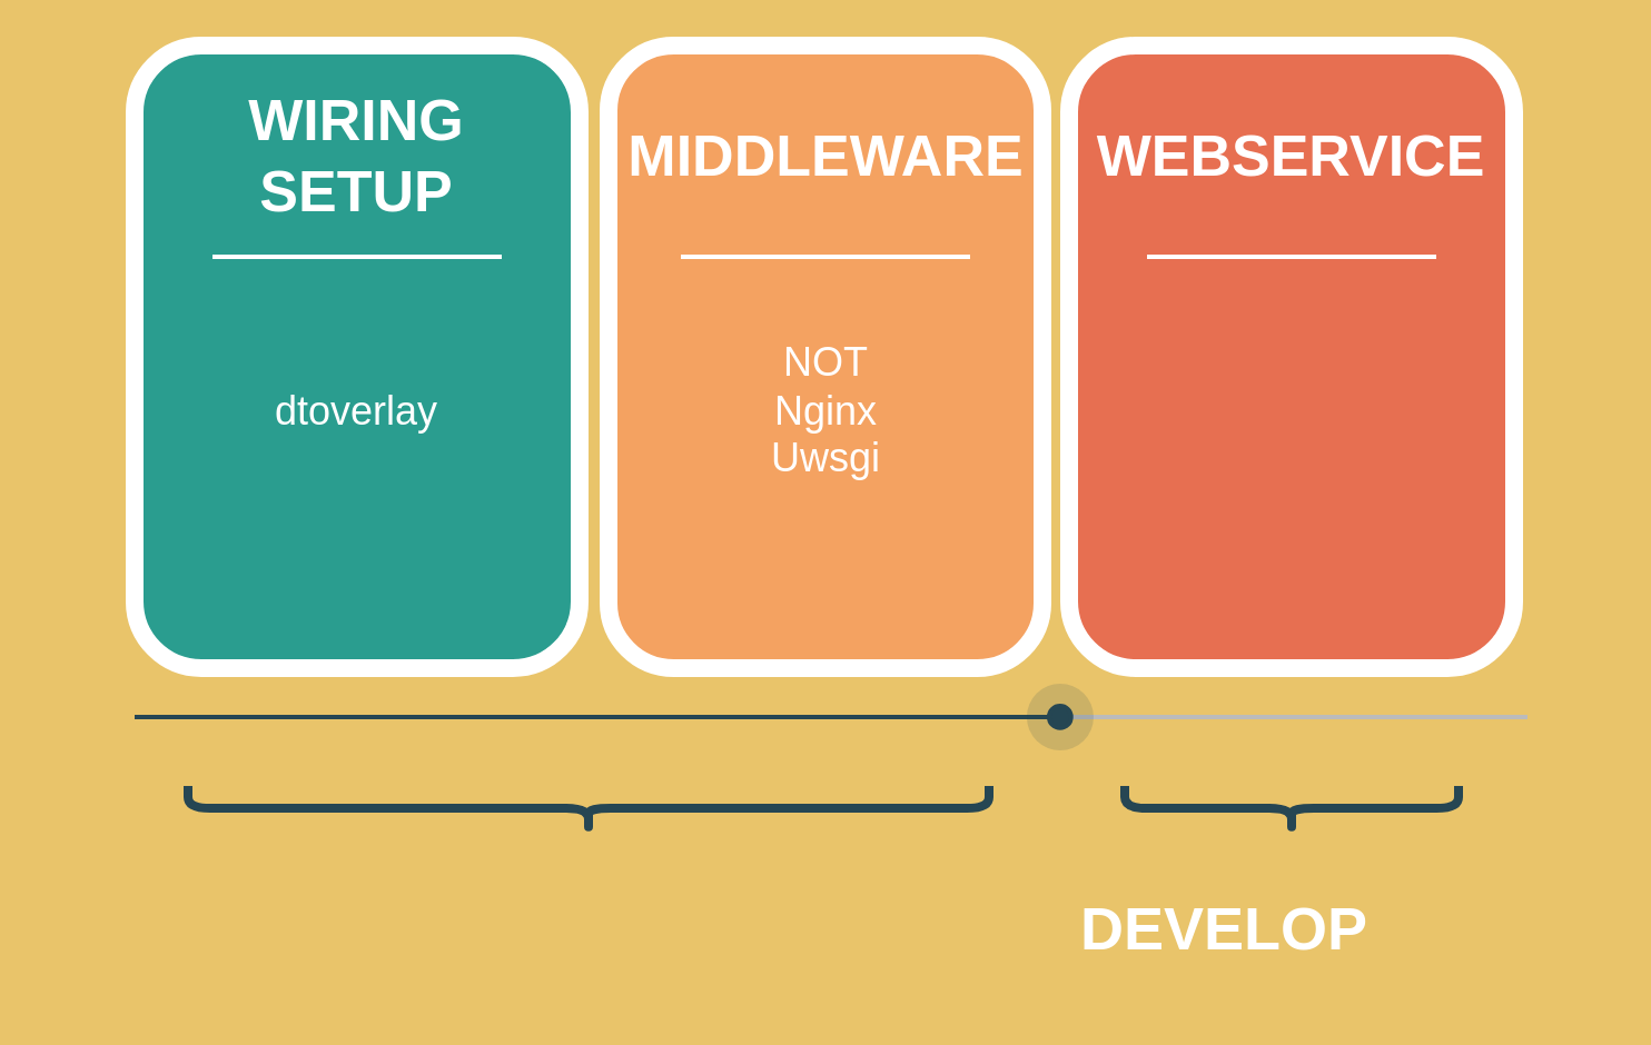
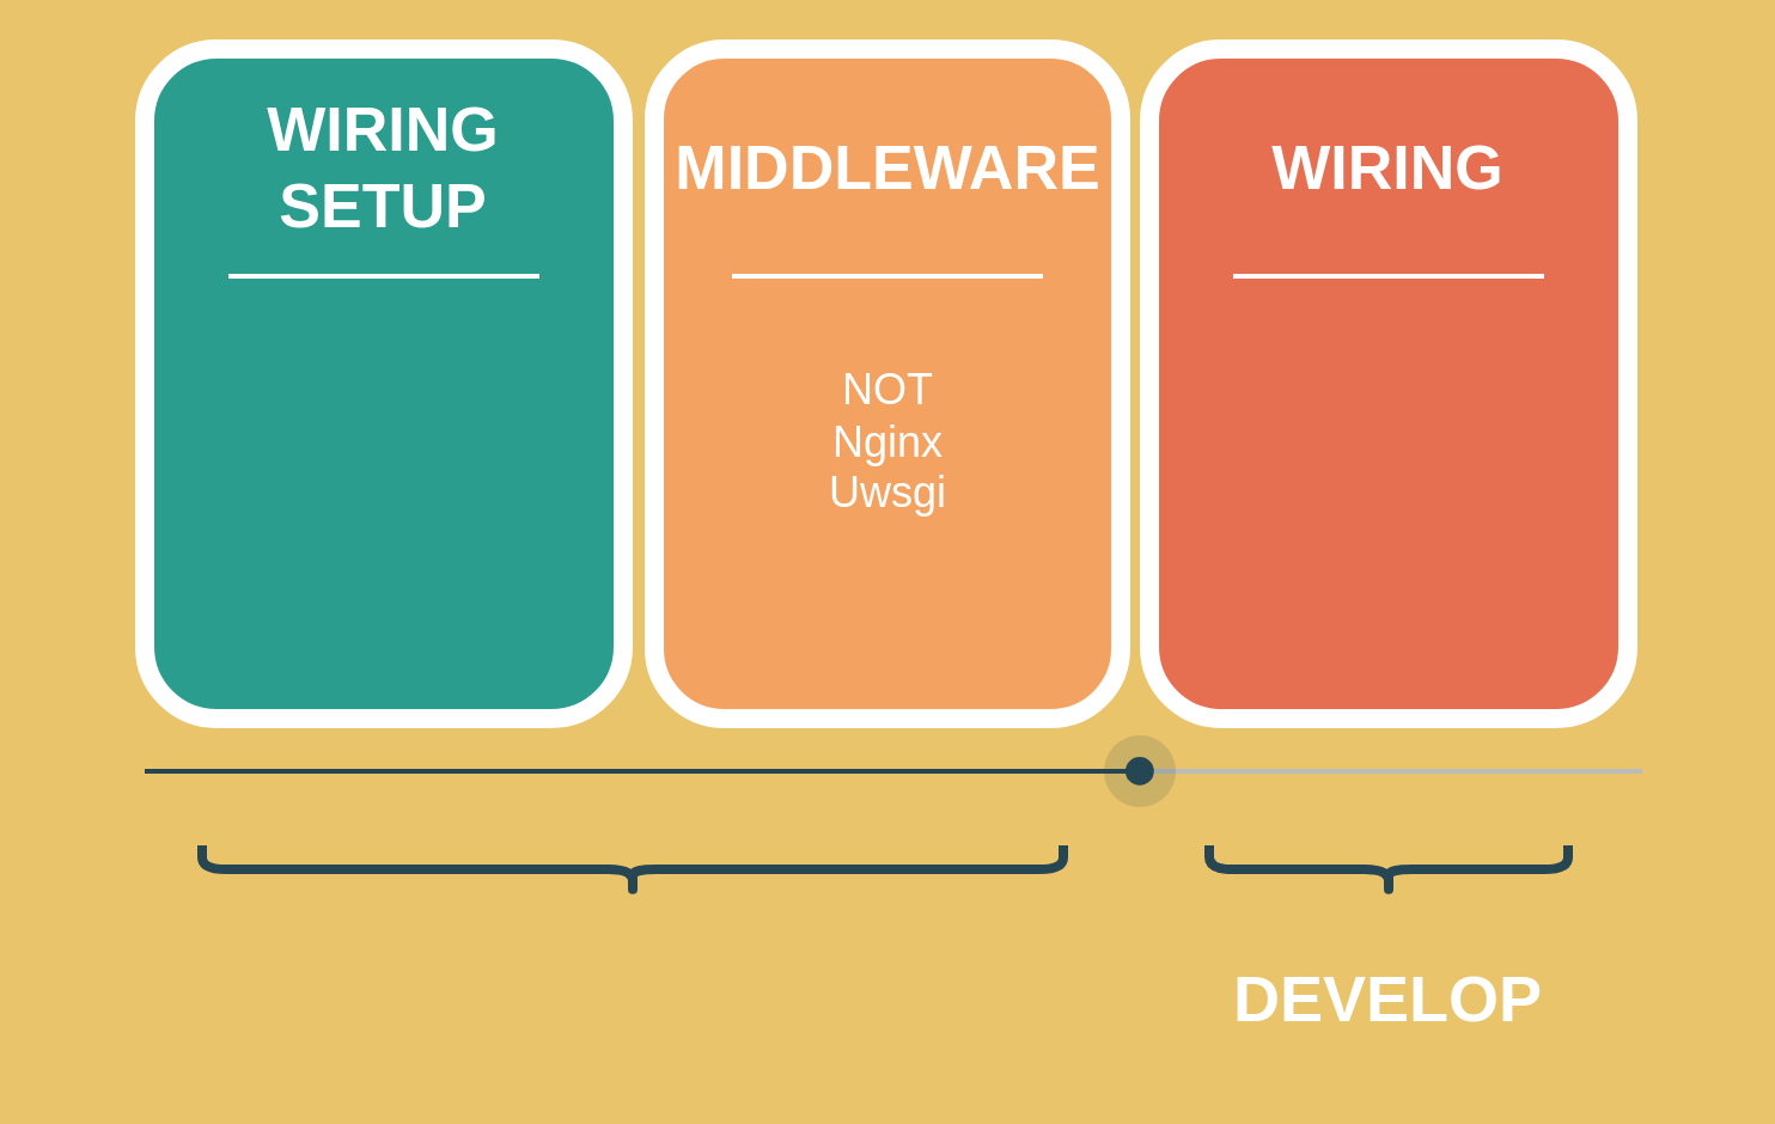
- <mxCell id="9" value="&lt;div style=&quot;font-size: 26px&quot;&gt;&lt;font style=&quot;font-size: 26px&quot;&gt;WEBSERVICE&lt;/font&gt;&lt;/div&gt;" style="text;html=1;strokeColor=none;fillColor=none;align=center;verticalAlign=middle;whiteSpace=wrap;rounded=0;shadow=0;fontSize=27;fontColor=#FFFFFF;fontStyle=1" parent="1" vertex="1"><mxGeometry x="440" y="40" width="280" height="60" as="geometry" /></mxCell>
+ <mxCell id="9" value="&lt;div style=&quot;font-size: 26px&quot;&gt;&lt;font style=&quot;font-size: 26px&quot;&gt;WIRING&lt;/font&gt;&lt;/div&gt;" style="text;html=1;strokeColor=none;fillColor=none;align=center;verticalAlign=middle;whiteSpace=wrap;rounded=0;shadow=0;fontSize=27;fontColor=#FFFFFF;fontStyle=1" parent="1" vertex="1"><mxGeometry x="440" y="40" width="280" height="60" as="geometry" /></mxCell>
- <mxCell id="7" value="&lt;font style=&quot;font-size: 18px&quot;&gt;dtoverlay&lt;/font&gt;" style="text;html=1;strokeColor=none;fillColor=none;align=center;verticalAlign=middle;whiteSpace=wrap;rounded=0;shadow=0;fontSize=14;fontColor=#FFFFFF;" parent="1" vertex="1"><mxGeometry x="115" y="140" width="90" height="90" as="geometry" /></mxCell>
- <mxCell id="16" value="DEVELOP" style="text;html=1;strokeColor=none;fillColor=none;align=center;verticalAlign=middle;whiteSpace=wrap;rounded=0;shadow=0;fontSize=27;fontColor=#FFFFFF;fontStyle=1" vertex="1" parent="1"><mxGeometry x="410" y="388" width="280" height="60" as="geometry" /></mxCell>
+ <mxCell id="16" value="DEVELOP" style="text;html=1;strokeColor=none;fillColor=none;align=center;verticalAlign=middle;whiteSpace=wrap;rounded=0;shadow=0;fontSize=27;fontColor=#FFFFFF;fontStyle=1" vertex="1" parent="1"><mxGeometry x="440" y="388" width="280" height="60" as="geometry" /></mxCell>
